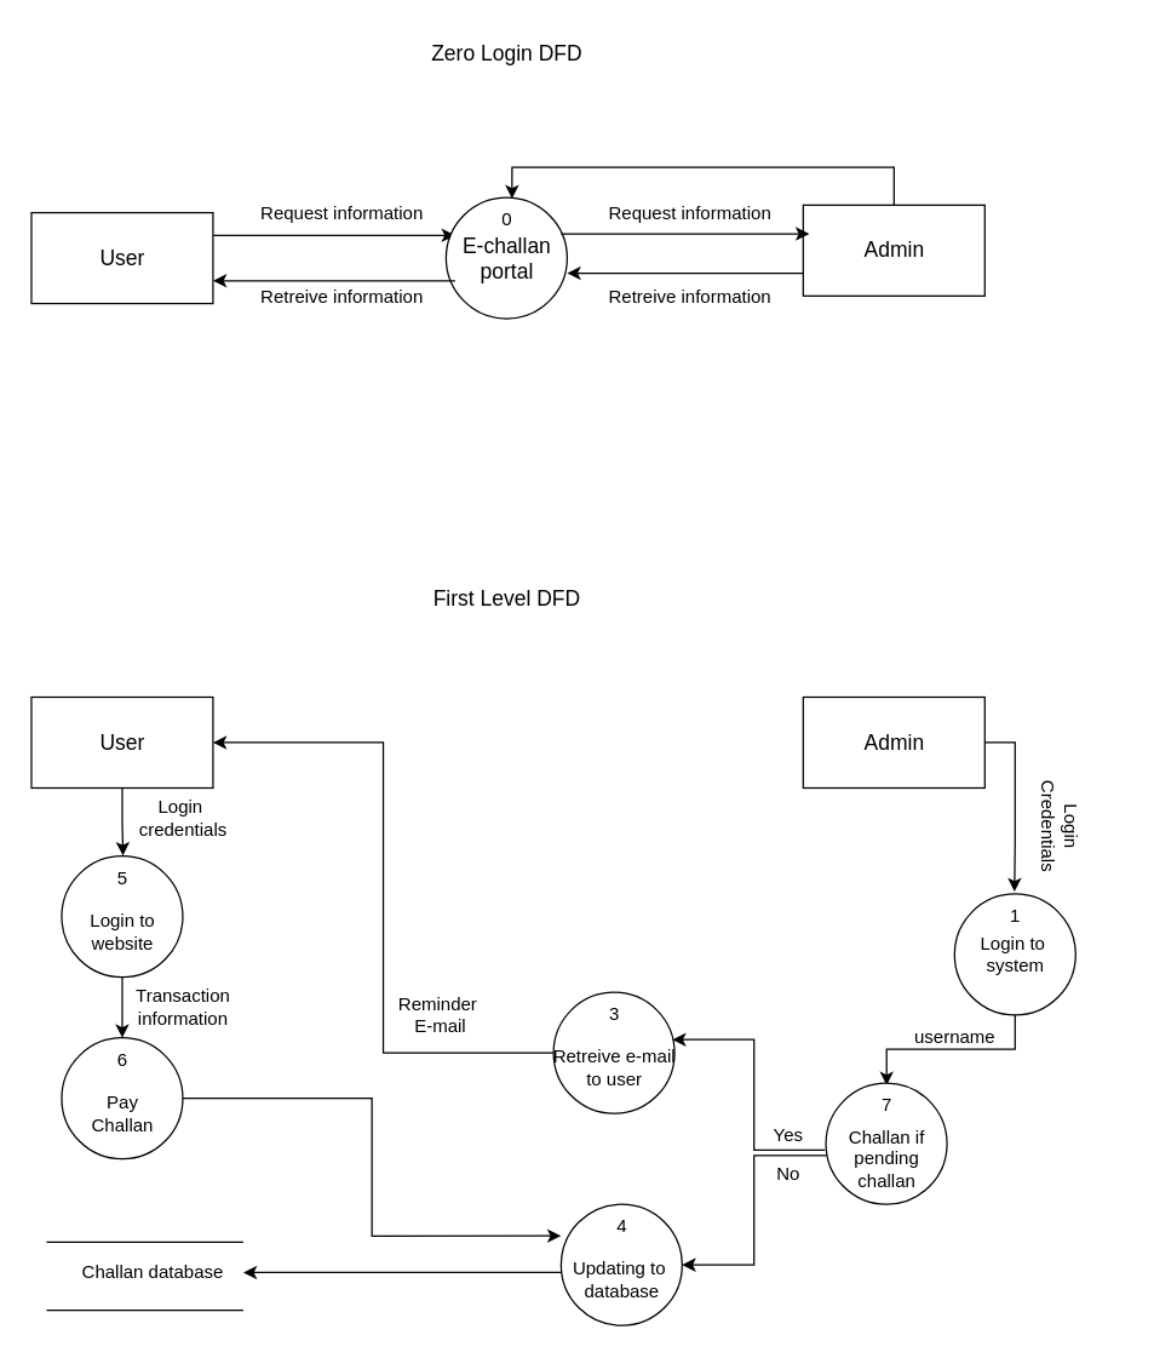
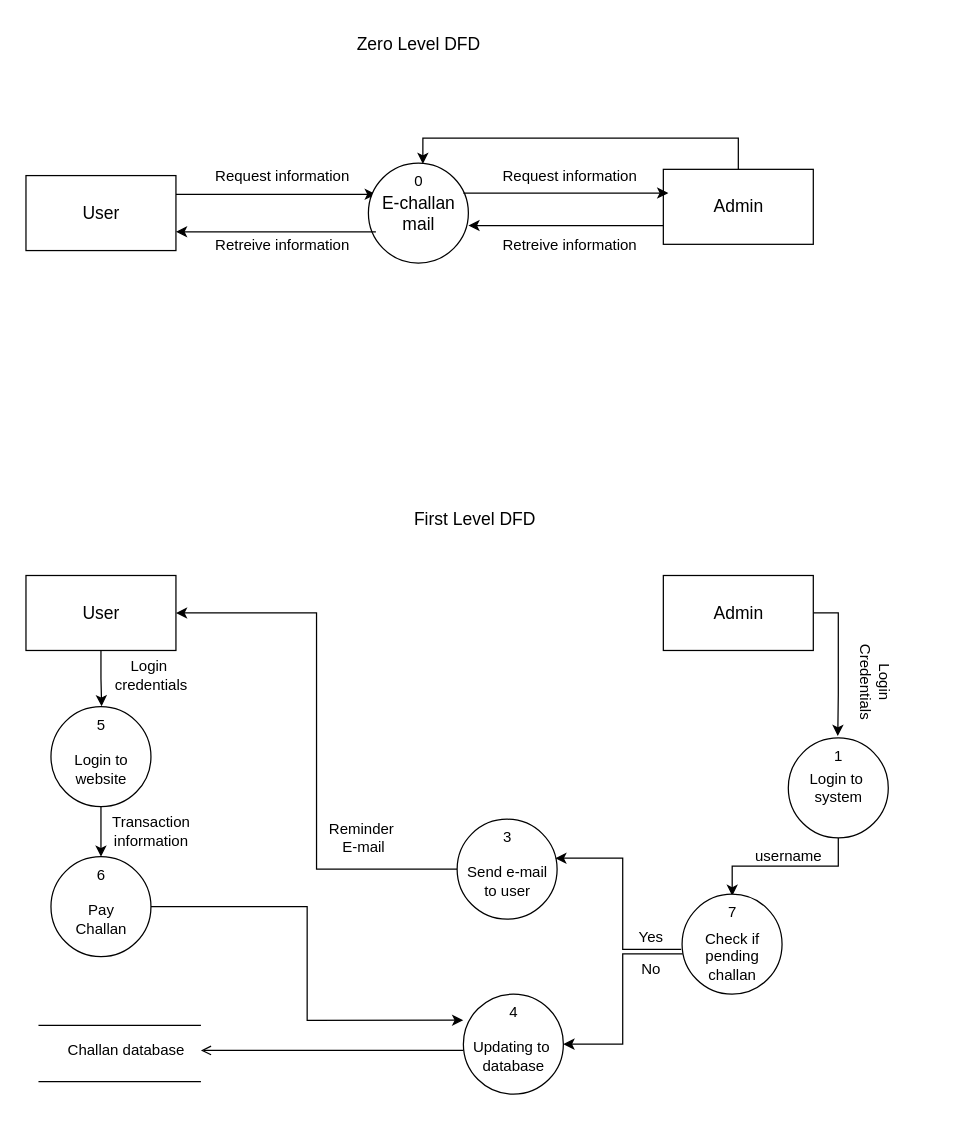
- <mxCell id="12" value="Zero Login DFD" style="text;html=1;resizable=0;autosize=1;align=center;verticalAlign=middle;points=[];fillColor=none;strokeColor=none;rounded=0;fontSize=14;" vertex="1" parent="1"><mxGeometry x="274" y="20" width="120" height="30" as="geometry" /></mxCell>
+ <mxCell id="12" value="Zero Level DFD" style="text;html=1;resizable=0;autosize=1;align=center;verticalAlign=middle;points=[];fillColor=none;strokeColor=none;rounded=0;fontSize=14;" vertex="1" parent="1"><mxGeometry x="274" y="20" width="120" height="30" as="geometry" /></mxCell>
- <mxCell id="7" value="E-challan&lt;br&gt;portal" style="text;html=1;resizable=0;autosize=1;align=center;verticalAlign=middle;points=[];fillColor=none;strokeColor=none;rounded=0;fontSize=14;" vertex="1" parent="1"><mxGeometry x="294" y="145" width="80" height="50" as="geometry" /></mxCell>
+ <mxCell id="7" value="E-challan&lt;br&gt;mail" style="text;html=1;resizable=0;autosize=1;align=center;verticalAlign=middle;points=[];fillColor=none;strokeColor=none;rounded=0;fontSize=14;" vertex="1" parent="1"><mxGeometry x="294" y="145" width="80" height="50" as="geometry" /></mxCell>
- <mxCell id="17" value="First Level DFD" style="text;html=1;resizable=0;autosize=1;align=center;verticalAlign=middle;points=[];fillColor=none;strokeColor=none;rounded=0;fontSize=14;" vertex="1" parent="1"><mxGeometry x="274" y="380" width="120" height="30" as="geometry" /></mxCell>
+ <mxCell id="17" value="First Level DFD" style="text;html=1;resizable=0;autosize=1;align=center;verticalAlign=middle;points=[];fillColor=none;strokeColor=none;rounded=0;fontSize=14;" vertex="1" parent="1"><mxGeometry x="319" y="400" width="120" height="30" as="geometry" /></mxCell>
- <mxCell id="41" value="Retreive e-mail&lt;br&gt;to user" style="text;html=1;resizable=0;autosize=1;align=center;verticalAlign=middle;points=[];fillColor=none;strokeColor=none;rounded=0;fontSize=12;" vertex="1" parent="1"><mxGeometry x="360" y="685" width="90" height="40" as="geometry" /></mxCell>
+ <mxCell id="41" value="Send e-mail&lt;br&gt;to user" style="text;html=1;resizable=0;autosize=1;align=center;verticalAlign=middle;points=[];fillColor=none;strokeColor=none;rounded=0;fontSize=12;" vertex="1" parent="1"><mxGeometry x="360" y="685" width="90" height="40" as="geometry" /></mxCell>
- <mxCell id="33" value="Challan if&lt;br&gt;pending&lt;br&gt;challan" style="text;html=1;resizable=0;autosize=1;align=center;verticalAlign=middle;points=[];fillColor=none;strokeColor=none;rounded=0;fontSize=12;" vertex="1" parent="1"><mxGeometry x="550" y="735" width="70" height="60" as="geometry" /></mxCell>
+ <mxCell id="33" value="Check if&lt;br&gt;pending&lt;br&gt;challan" style="text;html=1;resizable=0;autosize=1;align=center;verticalAlign=middle;points=[];fillColor=none;strokeColor=none;rounded=0;fontSize=12;" vertex="1" parent="1"><mxGeometry x="550" y="735" width="70" height="60" as="geometry" /></mxCell>
- <mxCell id="51" style="edgeStyle=orthogonalEdgeStyle;rounded=0;orthogonalLoop=1;jettySize=auto;html=1;exitX=0.056;exitY=0.376;exitDx=0;exitDy=0;fontSize=12;endArrow=classic;endFill=1;exitPerimeter=0;" edge="1" parent="1" source="37" target="50"><mxGeometry relative="1" as="geometry"><mxPoint x="319" y="825" as="sourcePoint" /><mxPoint x="223.52" y="897.32" as="targetPoint" /></mxGeometry></mxCell>
+ <mxCell id="51" style="edgeStyle=orthogonalEdgeStyle;rounded=0;orthogonalLoop=1;jettySize=auto;html=1;exitX=0.056;exitY=0.376;exitDx=0;exitDy=0;fontSize=12;endArrow=open;endFill=1;exitPerimeter=0;" edge="1" parent="1" source="37" target="50"><mxGeometry relative="1" as="geometry"><mxPoint x="319" y="825" as="sourcePoint" /><mxPoint x="223.52" y="897.32" as="targetPoint" /></mxGeometry></mxCell>
